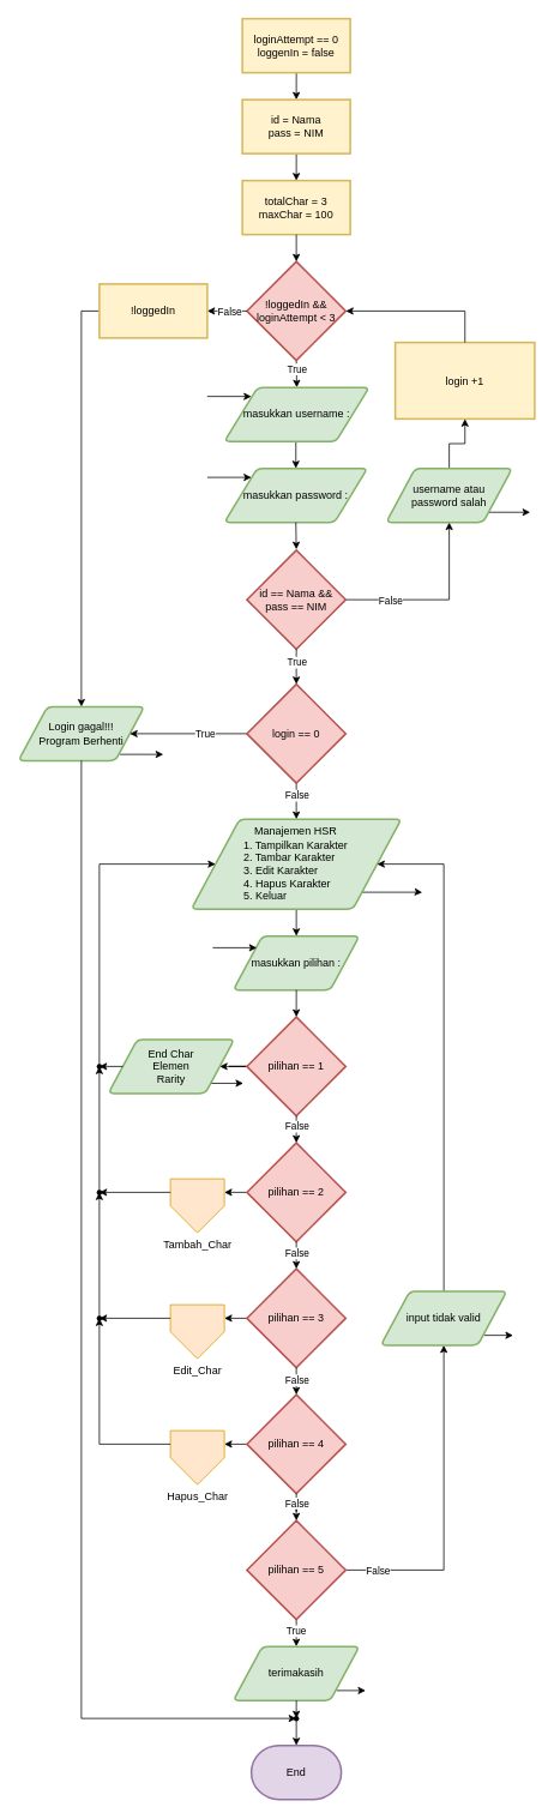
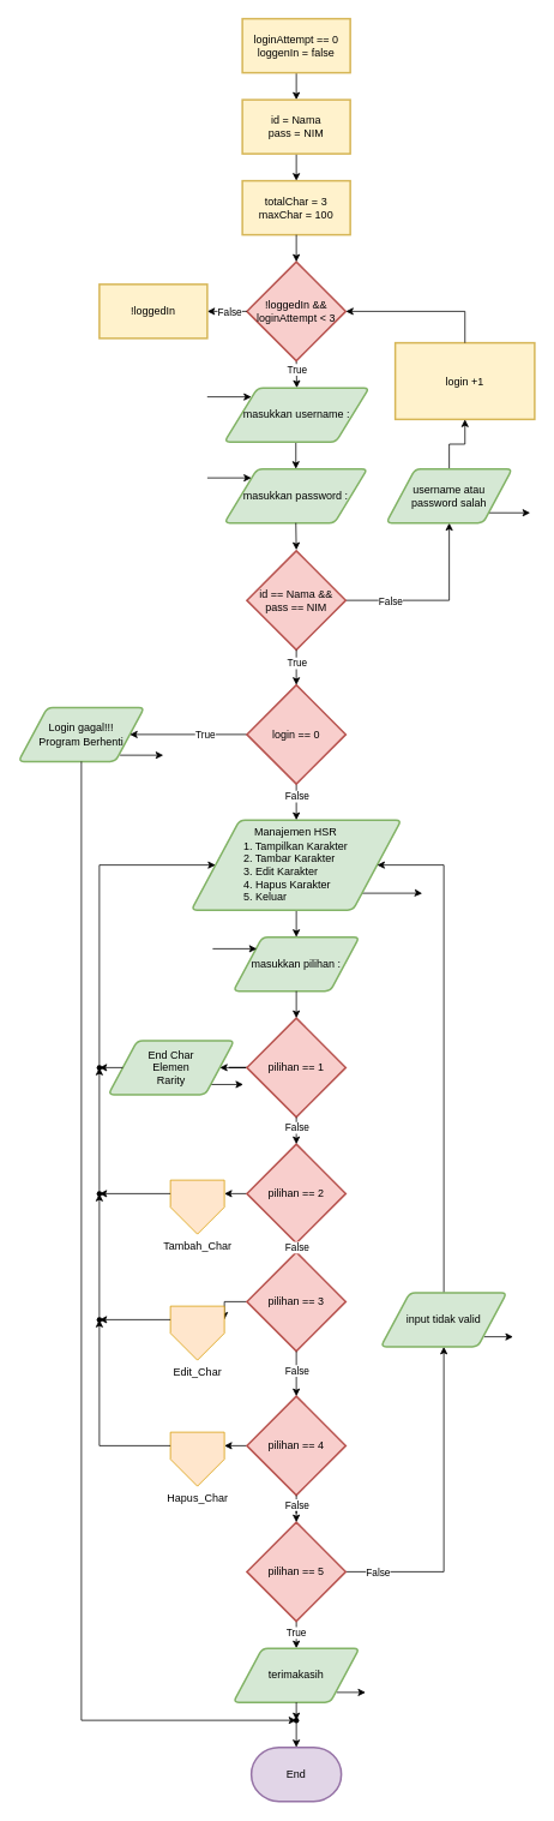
- <mxCell id="4" style="edgeStyle=orthogonalEdgeStyle;rounded=0;orthogonalLoop=1;jettySize=auto;html=1;exitX=0;exitY=0.5;exitDx=0;exitDy=0;exitPerimeter=0;entryX=0.5;entryY=0;entryDx=0;entryDy=0;" parent="1" source="87" target="67" edge="1"><mxGeometry relative="1" as="geometry" /></mxCell>
- <mxCell id="32" value="pilihan ==&amp;nbsp;3" style="strokeWidth=2;html=1;shape=mxgraph.flowchart.decision;whiteSpace=wrap;fillColor=#f8cecc;strokeColor=#b85450;" parent="1" vertex="1"><mxGeometry x="274" y="1410" width="110" height="110" as="geometry" /></mxCell>
+ <mxCell id="32" value="pilihan ==&amp;nbsp;3" style="strokeWidth=2;html=1;shape=mxgraph.flowchart.decision;whiteSpace=wrap;fillColor=#f8cecc;strokeColor=#b85450;" parent="1" vertex="1"><mxGeometry x="274" y="1390" width="110" height="110" as="geometry" /></mxCell>
